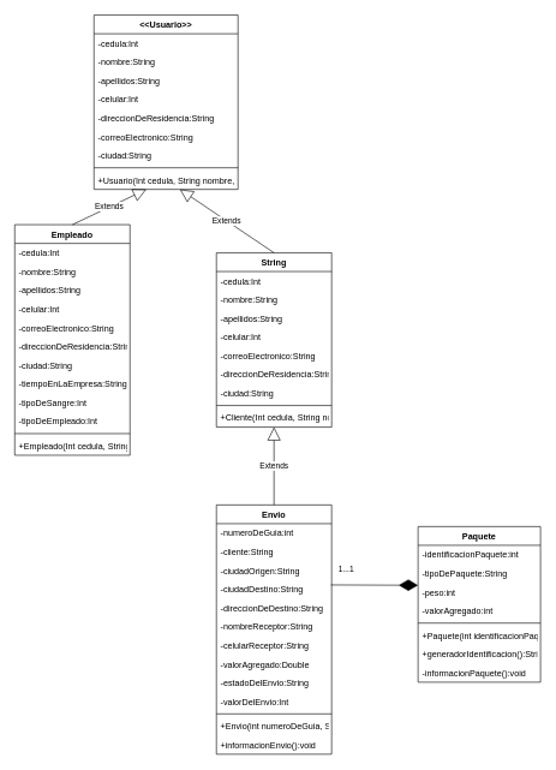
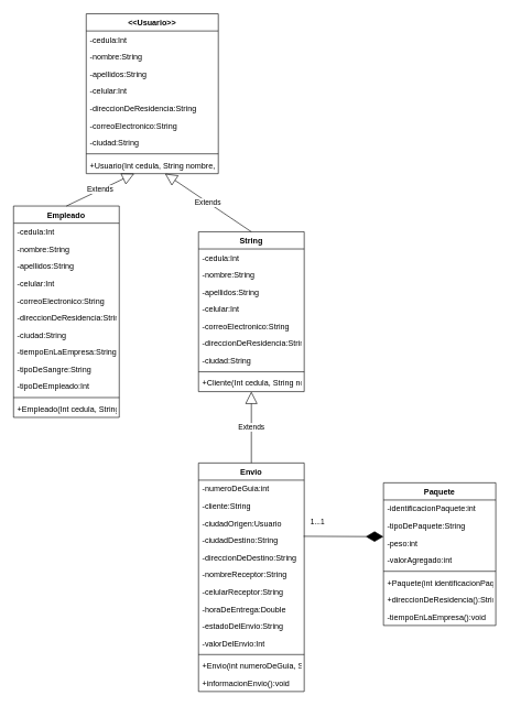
- <mxCell id="11" value="-tipoDeSangre:Int" style="text;strokeColor=none;fillColor=none;align=left;verticalAlign=top;spacingLeft=4;spacingRight=4;overflow=hidden;rotatable=0;points=[[0,0.5],[1,0.5]];portConstraint=eastwest;" vertex="1" parent="2"><mxGeometry y="234" width="160" height="26" as="geometry" /></mxCell>
+ <mxCell id="11" value="-tipoDeSangre:String" style="text;strokeColor=none;fillColor=none;align=left;verticalAlign=top;spacingLeft=4;spacingRight=4;overflow=hidden;rotatable=0;points=[[0,0.5],[1,0.5]];portConstraint=eastwest;" vertex="1" parent="2"><mxGeometry y="234" width="160" height="26" as="geometry" /></mxCell>
- <mxCell id="49" value="-ciudadOrigen:String" style="text;strokeColor=none;fillColor=none;align=left;verticalAlign=top;spacingLeft=4;spacingRight=4;overflow=hidden;rotatable=0;points=[[0,0.5],[1,0.5]];portConstraint=eastwest;" vertex="1" parent="46"><mxGeometry y="78" width="160" height="26" as="geometry" /></mxCell>
+ <mxCell id="49" value="-ciudadOrigen:Usuario" style="text;strokeColor=none;fillColor=none;align=left;verticalAlign=top;spacingLeft=4;spacingRight=4;overflow=hidden;rotatable=0;points=[[0,0.5],[1,0.5]];portConstraint=eastwest;" vertex="1" parent="46"><mxGeometry y="78" width="160" height="26" as="geometry" /></mxCell>
- <mxCell id="44" value="+generadorIdentificacion():String" style="text;strokeColor=none;fillColor=none;align=left;verticalAlign=top;spacingLeft=4;spacingRight=4;overflow=hidden;rotatable=0;points=[[0,0.5],[1,0.5]];portConstraint=eastwest;" vertex="1" parent="37"><mxGeometry y="164" width="170" height="26" as="geometry" /></mxCell>
+ <mxCell id="44" value="+direccionDeResidencia():String" style="text;strokeColor=none;fillColor=none;align=left;verticalAlign=top;spacingLeft=4;spacingRight=4;overflow=hidden;rotatable=0;points=[[0,0.5],[1,0.5]];portConstraint=eastwest;" vertex="1" parent="37"><mxGeometry y="164" width="170" height="26" as="geometry" /></mxCell>
- <mxCell id="54" value="-valorAgregado:Double" style="text;strokeColor=none;fillColor=none;align=left;verticalAlign=top;spacingLeft=4;spacingRight=4;overflow=hidden;rotatable=0;points=[[0,0.5],[1,0.5]];portConstraint=eastwest;" vertex="1" parent="46"><mxGeometry y="208" width="160" height="26" as="geometry" /></mxCell>
+ <mxCell id="54" value="-horaDeEntrega:Double" style="text;strokeColor=none;fillColor=none;align=left;verticalAlign=top;spacingLeft=4;spacingRight=4;overflow=hidden;rotatable=0;points=[[0,0.5],[1,0.5]];portConstraint=eastwest;" vertex="1" parent="46"><mxGeometry y="208" width="160" height="26" as="geometry" /></mxCell>
- <mxCell id="45" value="-informacionPaquete():void" style="text;strokeColor=none;fillColor=none;align=left;verticalAlign=top;spacingLeft=4;spacingRight=4;overflow=hidden;rotatable=0;points=[[0,0.5],[1,0.5]];portConstraint=eastwest;" vertex="1" parent="37"><mxGeometry y="190" width="170" height="26" as="geometry" /></mxCell>
+ <mxCell id="45" value="-tiempoEnLaEmpresa():void" style="text;strokeColor=none;fillColor=none;align=left;verticalAlign=top;spacingLeft=4;spacingRight=4;overflow=hidden;rotatable=0;points=[[0,0.5],[1,0.5]];portConstraint=eastwest;" vertex="1" parent="37"><mxGeometry y="190" width="170" height="26" as="geometry" /></mxCell>
